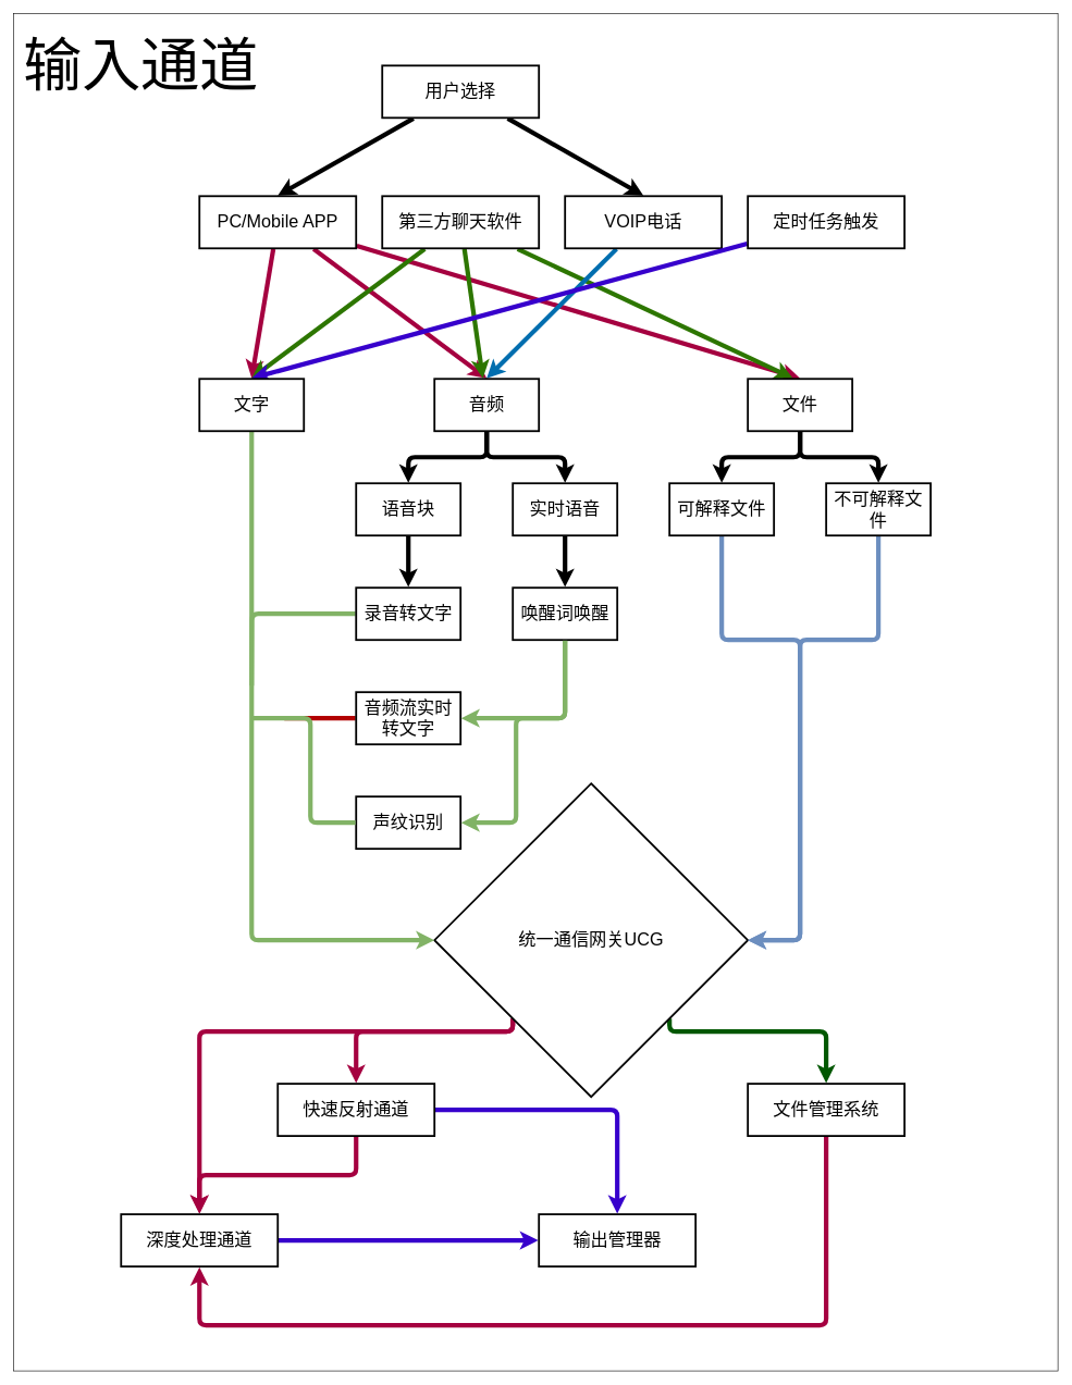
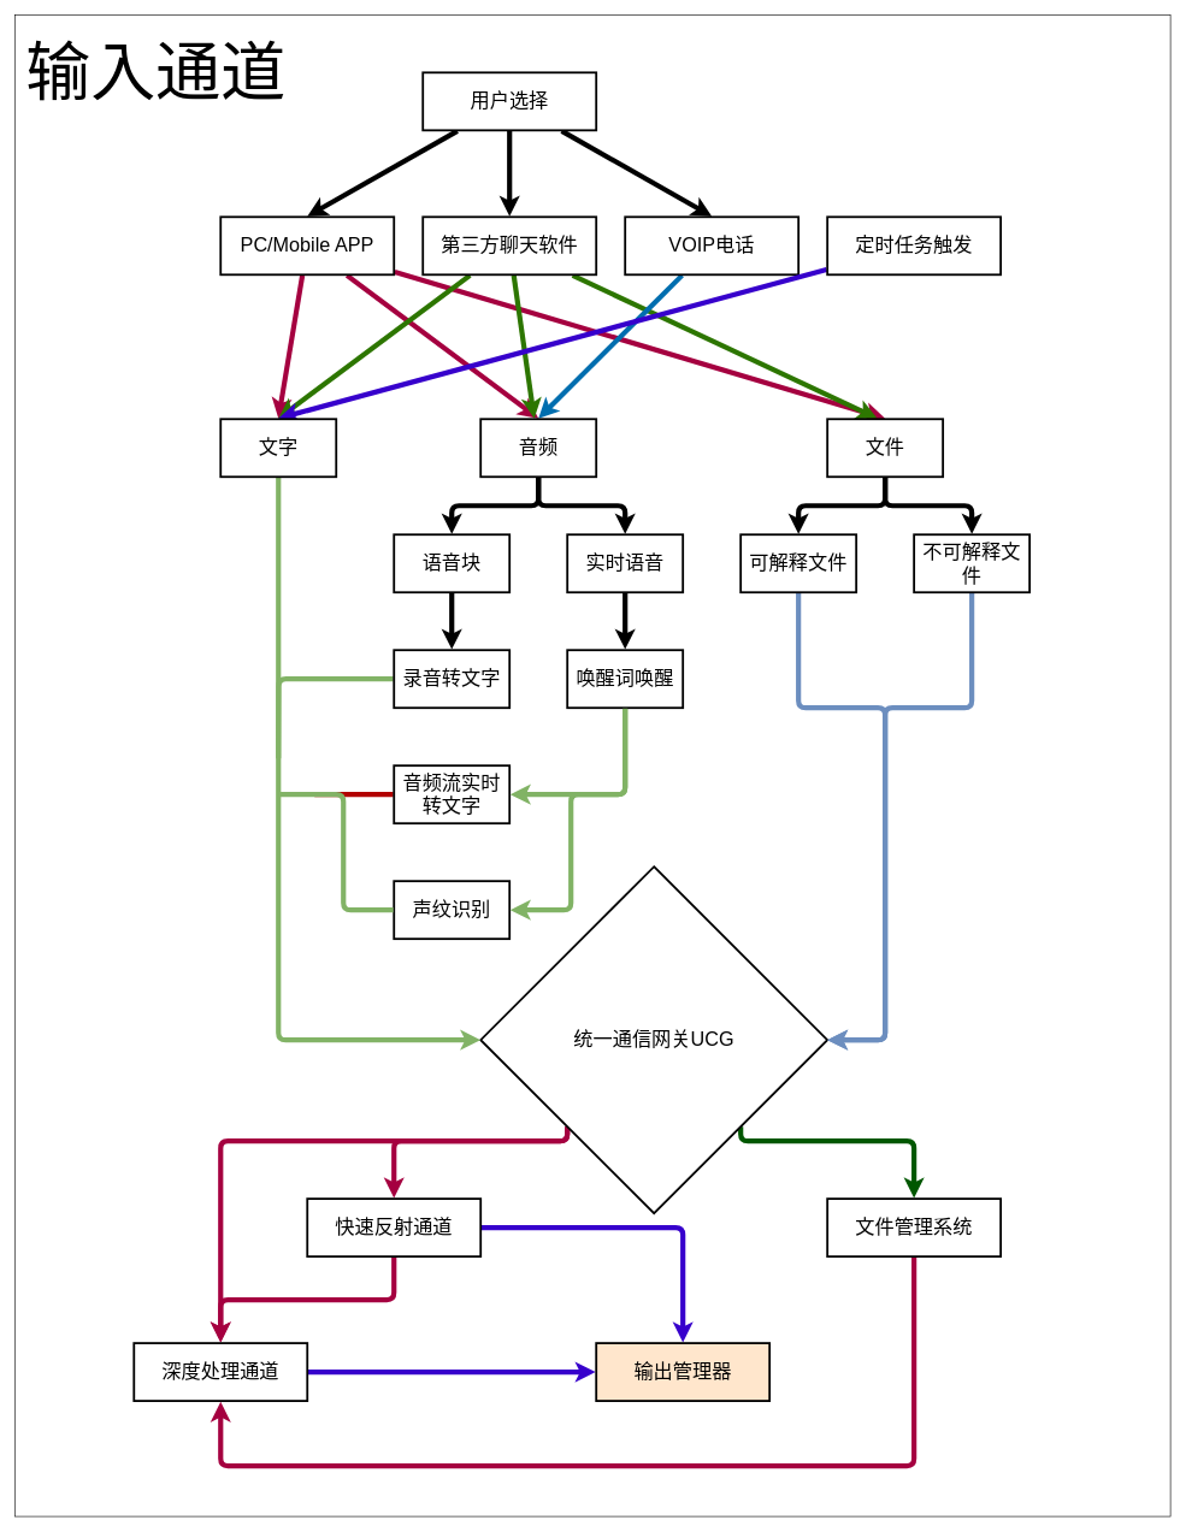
+ <mxCell id="16" style="edgeStyle=none;html=1;fontSize=27;strokeWidth=7;" parent="1" source="18" target="10" edge="1"><mxGeometry relative="1" as="geometry" /></mxCell>
- <mxCell id="47" value="&lt;font style=&quot;font-size: 27px;&quot;&gt;输出管理器&lt;/font&gt;" style="whiteSpace=wrap;html=1;strokeWidth=3;perimeterSpacing=1;" parent="1" vertex="1"><mxGeometry x="825" y="1860" width="240" height="80" as="geometry" /></mxCell>
+ <mxCell id="47" value="&lt;font style=&quot;font-size: 27px;&quot;&gt;输出管理器&lt;/font&gt;" style="whiteSpace=wrap;html=1;strokeWidth=3;perimeterSpacing=1;fillColor=#ffe6cc;" parent="1" vertex="1"><mxGeometry x="825" y="1860" width="240" height="80" as="geometry" /></mxCell>
